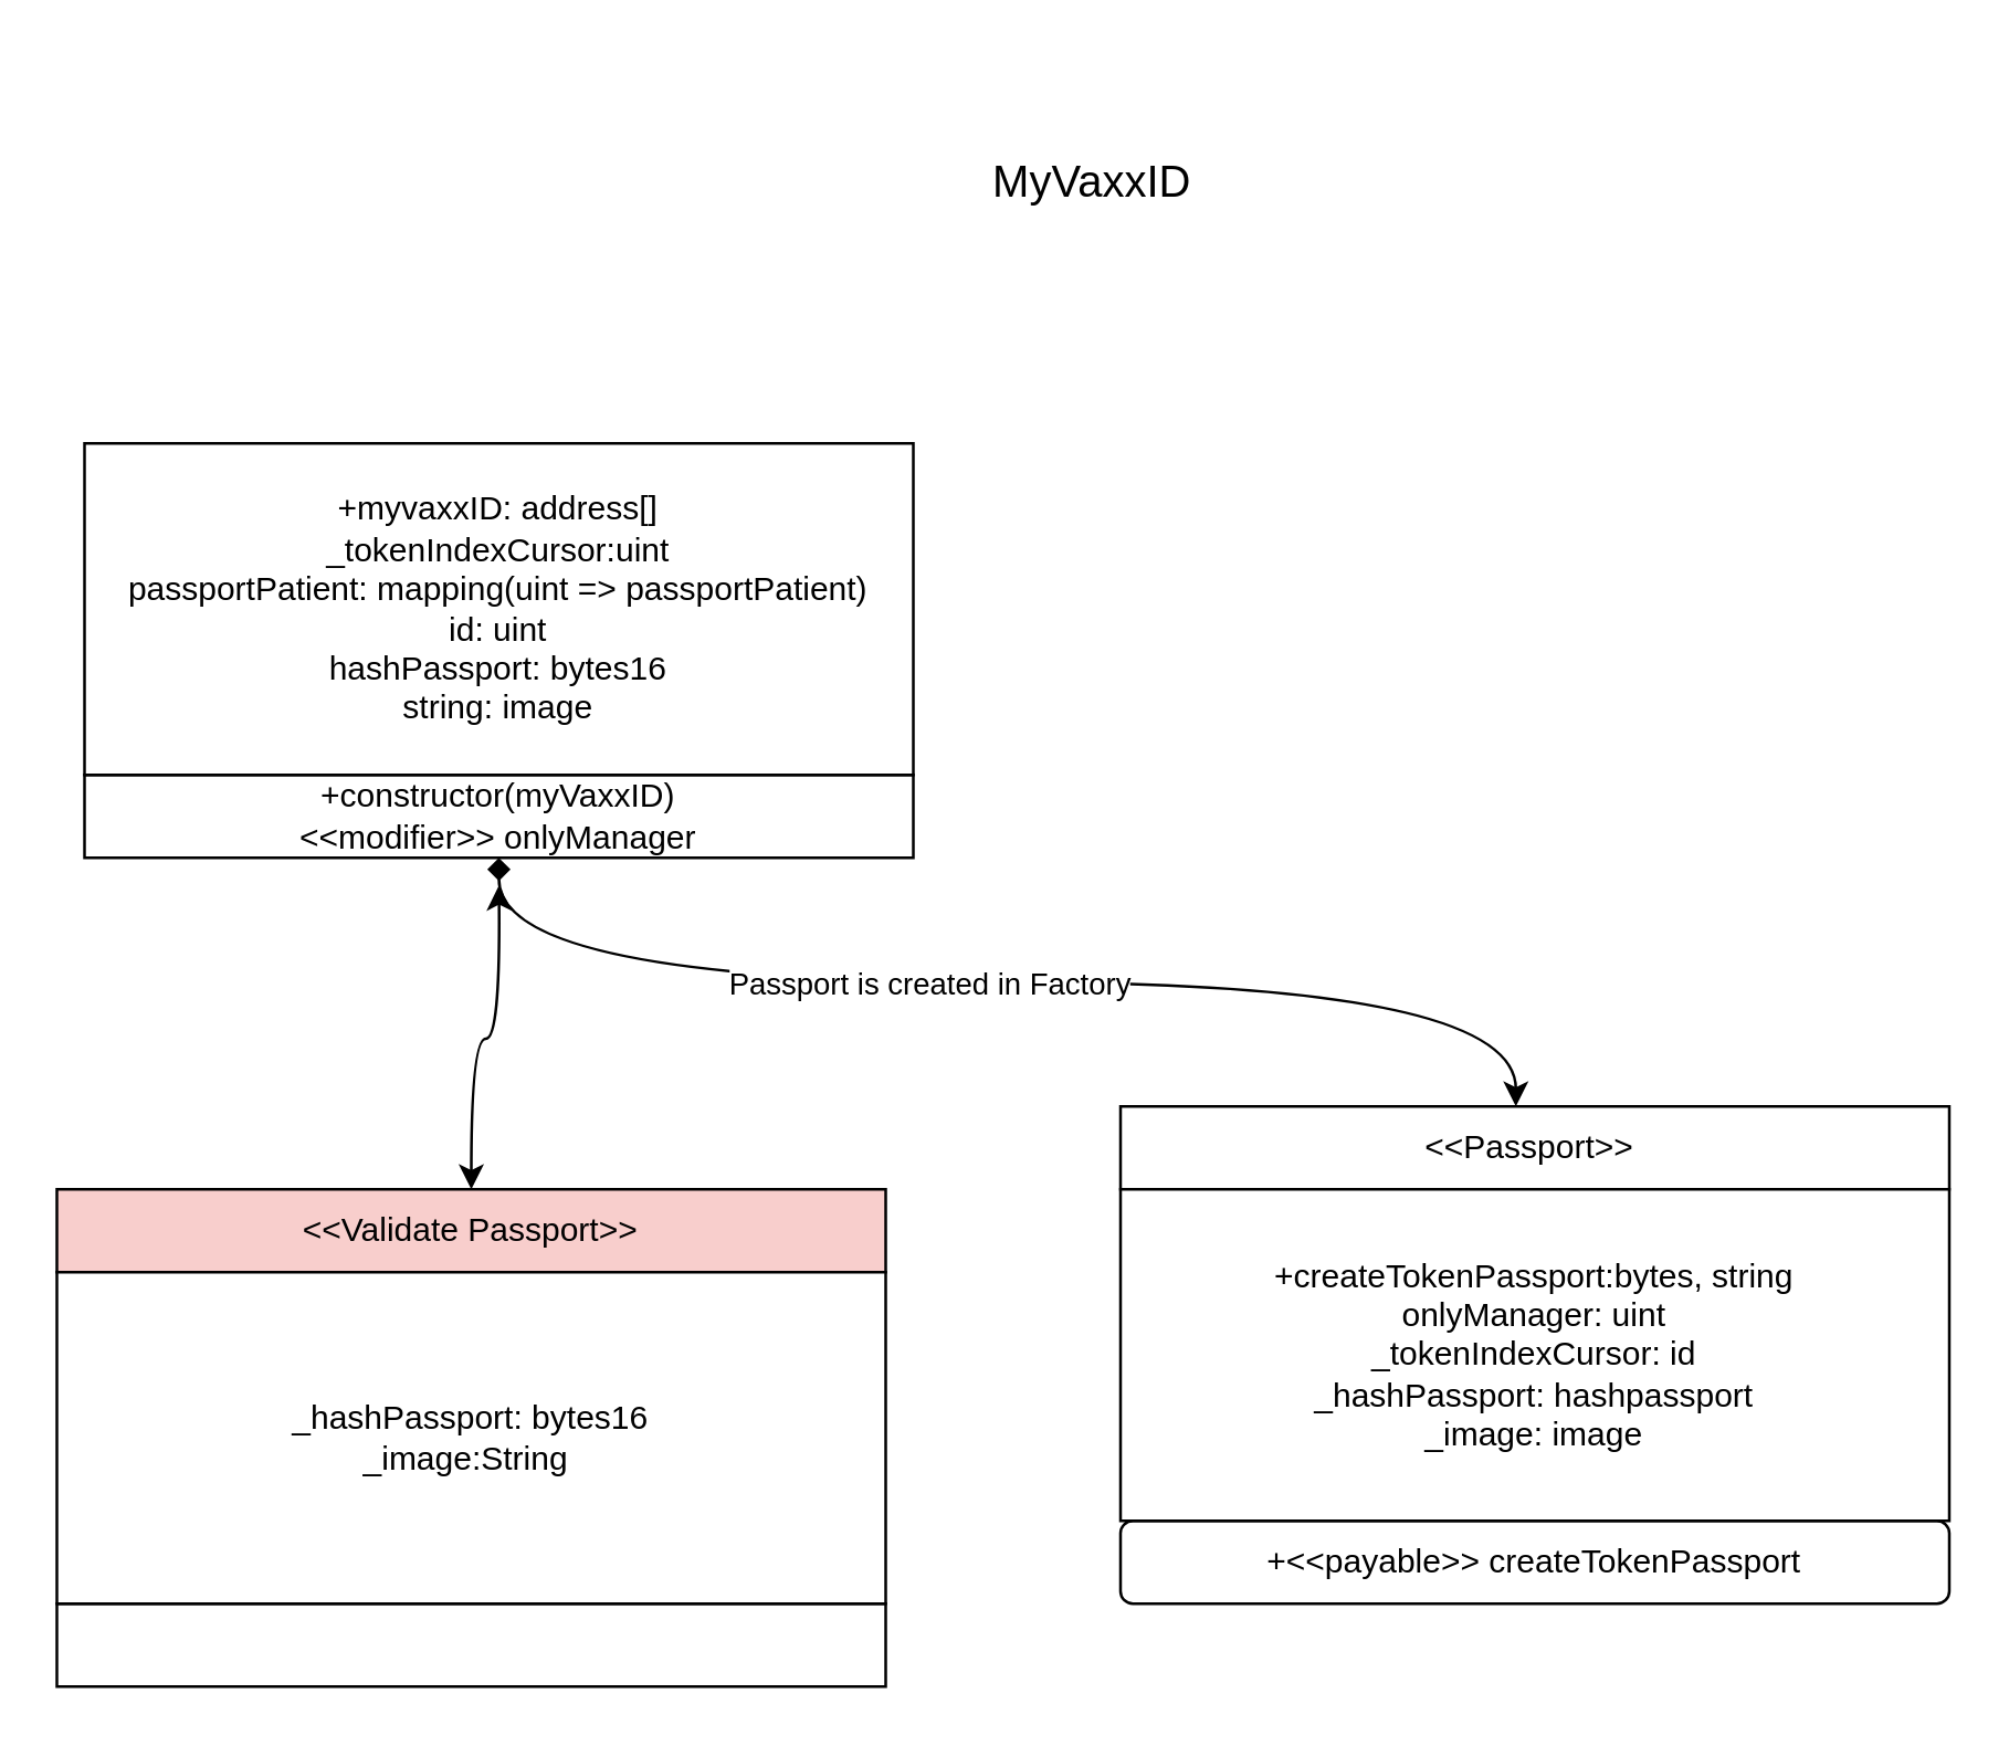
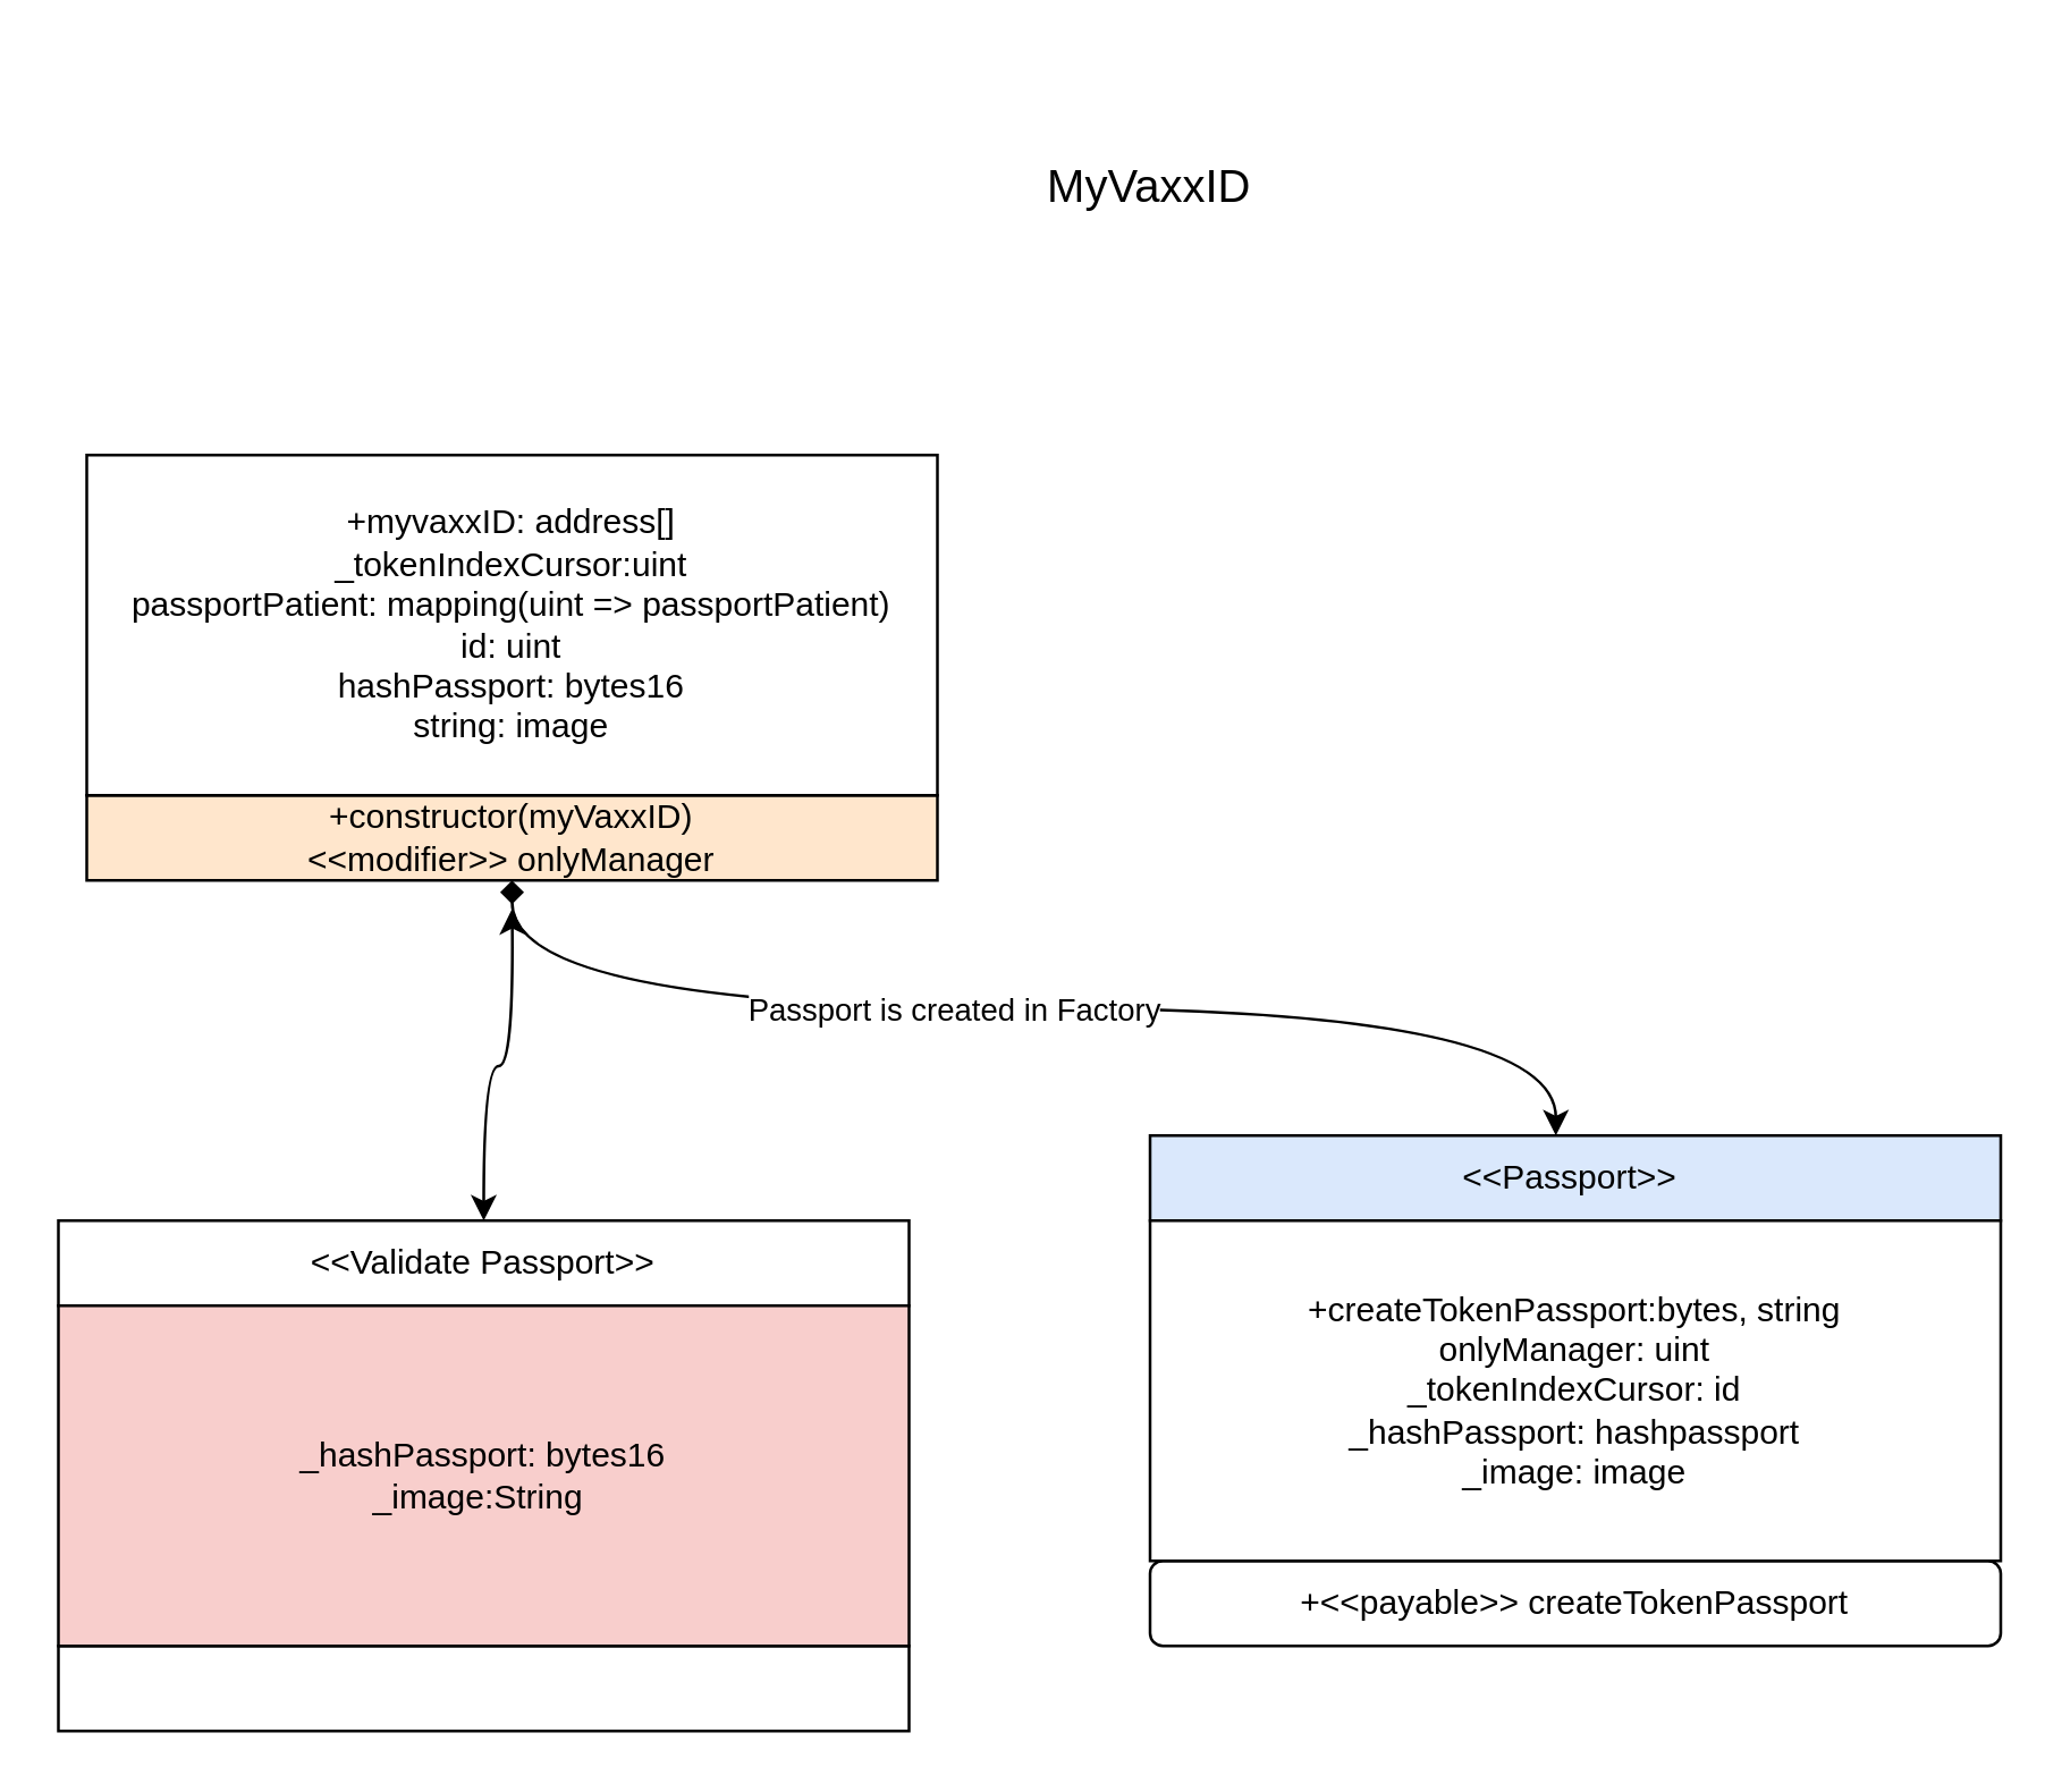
- <mxCell id="13" value="&lt;font size=&quot;3&quot;&gt;MyVaxxID&lt;/font&gt;" style="text;html=1;strokeColor=none;fillColor=none;align=center;verticalAlign=middle;whiteSpace=wrap;rounded=0;" vertex="1" parent="1"><mxGeometry x="280" y="20" width="230" height="90" as="geometry" /></mxCell>
+ <mxCell id="13" value="&lt;font size=&quot;3&quot;&gt;MyVaxxID&lt;/font&gt;" style="text;html=1;strokeColor=none;fillColor=none;align=center;verticalAlign=middle;whiteSpace=wrap;rounded=0;" vertex="1" parent="1"><mxGeometry x="290" y="20" width="230" height="90" as="geometry" /></mxCell>
- <mxCell id="2" value="+constructor(myVaxxID)&lt;br&gt;&amp;lt;&amp;lt;modifier&amp;gt;&amp;gt; onlyManager" style="rounded=0;whiteSpace=wrap;html=1;" vertex="1" parent="1"><mxGeometry x="30" y="280" width="300" height="30" as="geometry" /></mxCell>
+ <mxCell id="2" value="+constructor(myVaxxID)&lt;br&gt;&amp;lt;&amp;lt;modifier&amp;gt;&amp;gt; onlyManager" style="rounded=0;whiteSpace=wrap;html=1;fillColor=#ffe6cc;" vertex="1" parent="1"><mxGeometry x="30" y="280" width="300" height="30" as="geometry" /></mxCell>
- <mxCell id="4" value="&amp;lt;&amp;lt;Passport&amp;gt;&amp;gt;&amp;nbsp;" style="rounded=0;whiteSpace=wrap;html=1;" vertex="1" parent="1"><mxGeometry x="405" y="400" width="300" height="30" as="geometry" /></mxCell>
+ <mxCell id="4" value="&amp;lt;&amp;lt;Passport&amp;gt;&amp;gt;&amp;nbsp;" style="rounded=0;whiteSpace=wrap;html=1;fillColor=#dae8fc;" vertex="1" parent="1"><mxGeometry x="405" y="400" width="300" height="30" as="geometry" /></mxCell>
- <mxCell id="9" value="&amp;lt;&amp;lt;Validate Passport&amp;gt;&amp;gt;" style="rounded=0;whiteSpace=wrap;html=1;fillColor=#f8cecc;" vertex="1" parent="1"><mxGeometry x="20" y="430" width="300" height="30" as="geometry" /></mxCell>
+ <mxCell id="9" value="&amp;lt;&amp;lt;Validate Passport&amp;gt;&amp;gt;" style="rounded=0;whiteSpace=wrap;html=1;" vertex="1" parent="1"><mxGeometry x="20" y="430" width="300" height="30" as="geometry" /></mxCell>
- <mxCell id="11" value="_hashPassport: bytes16&lt;br&gt;_image:String&amp;nbsp;" style="rounded=0;whiteSpace=wrap;html=1;" vertex="1" parent="1"><mxGeometry x="20" y="460" width="300" height="120" as="geometry" /></mxCell>
+ <mxCell id="11" value="_hashPassport: bytes16&lt;br&gt;_image:String&amp;nbsp;" style="rounded=0;whiteSpace=wrap;html=1;fillColor=#f8cecc;" vertex="1" parent="1"><mxGeometry x="20" y="460" width="300" height="120" as="geometry" /></mxCell>
